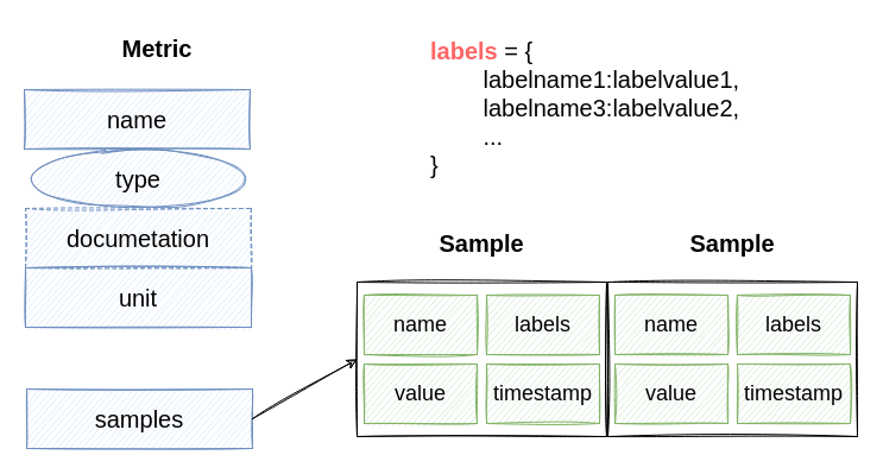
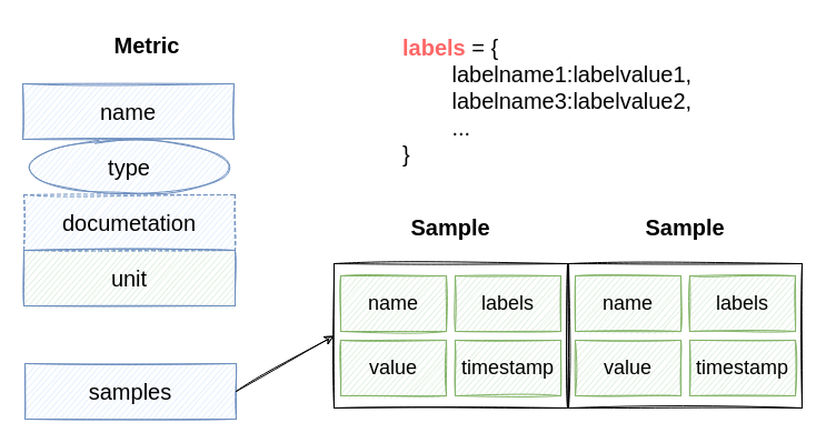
- <mxCell id="7" value="unit" style="rounded=0;whiteSpace=wrap;html=1;sketch=1;fontSize=20;fillColor=#dae8fc;strokeColor=#6c8ebf;" vertex="1" parent="1"><mxGeometry x="21" y="225" width="190" height="50" as="geometry" /></mxCell>
+ <mxCell id="7" value="unit" style="rounded=0;whiteSpace=wrap;html=1;sketch=1;fontSize=20;fillColor=#d5e8d4;strokeColor=#6c8ebf;" vertex="1" parent="1"><mxGeometry x="21" y="225" width="190" height="50" as="geometry" /></mxCell>
